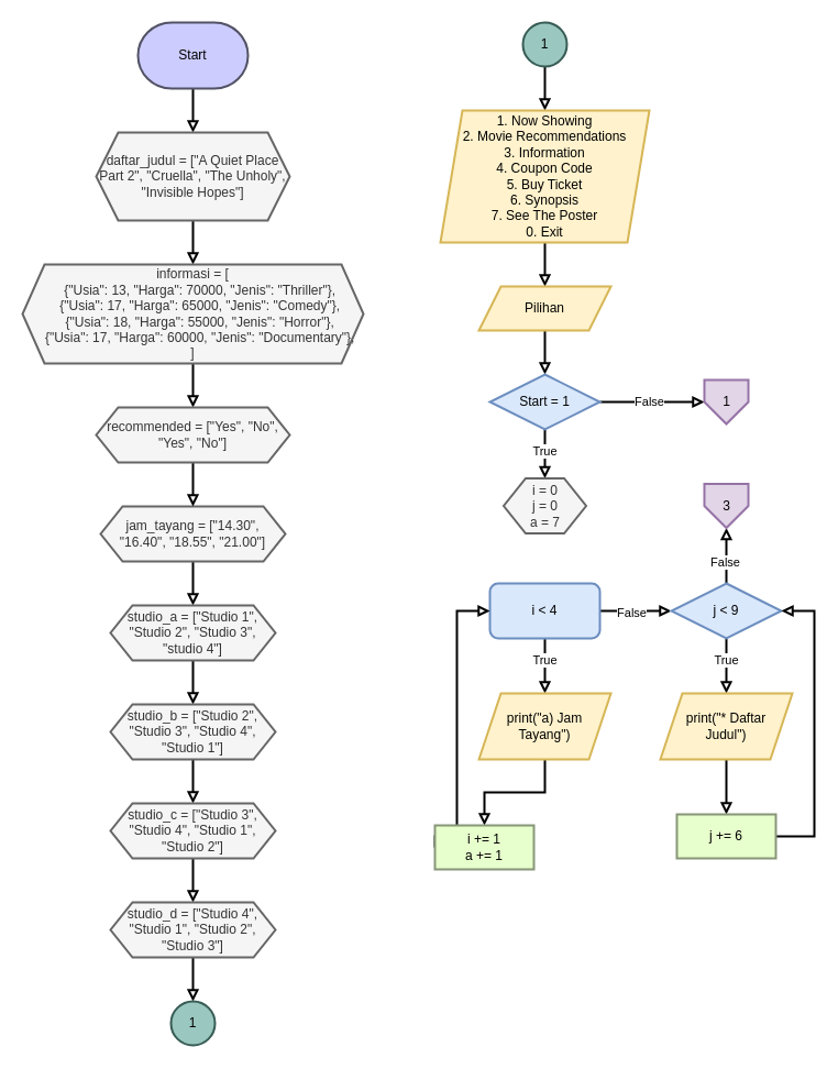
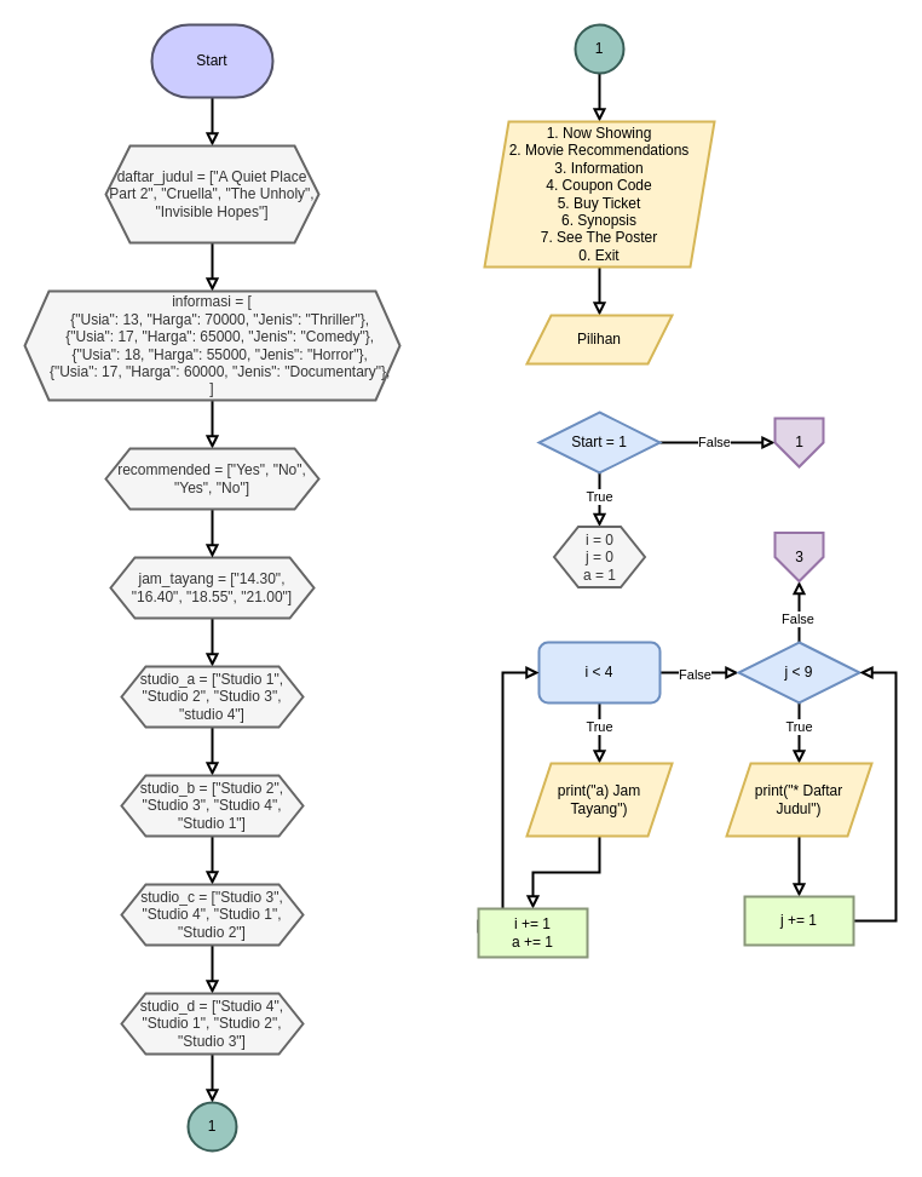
- <mxCell id="25" value="" style="edgeStyle=orthogonalEdgeStyle;rounded=0;orthogonalLoop=1;jettySize=auto;html=1;endArrow=block;endFill=0;strokeWidth=2;" parent="1" source="26" target="29" edge="1"><mxGeometry relative="1" as="geometry" /></mxCell>
- <mxCell id="30" value="i = 0&lt;br&gt;j = 0&lt;br&gt;a = 7" style="shape=hexagon;perimeter=hexagonPerimeter2;whiteSpace=wrap;html=1;fixedSize=1;strokeWidth=2;fillColor=#f5f5f5;strokeColor=#666666;fontColor=#333333;" parent="1" vertex="1"><mxGeometry x="457.5" y="434.5" width="75" height="50" as="geometry" /></mxCell>
+ <mxCell id="30" value="i = 0&lt;br&gt;j = 0&lt;br&gt;a = 1" style="shape=hexagon;perimeter=hexagonPerimeter2;whiteSpace=wrap;html=1;fixedSize=1;strokeWidth=2;fillColor=#f5f5f5;strokeColor=#666666;fontColor=#333333;" parent="1" vertex="1"><mxGeometry x="457.5" y="434.5" width="75" height="50" as="geometry" /></mxCell>
- <mxCell id="46" value="j += 6" style="rounded=0;whiteSpace=wrap;html=1;strokeWidth=2;fillColor=#E6FFCC;strokeColor=#889678;" parent="1" vertex="1"><mxGeometry x="615" y="740" width="90" height="40" as="geometry" /></mxCell>
+ <mxCell id="46" value="j += 1" style="rounded=0;whiteSpace=wrap;html=1;strokeWidth=2;fillColor=#E6FFCC;strokeColor=#889678;" parent="1" vertex="1"><mxGeometry x="615" y="740" width="90" height="40" as="geometry" /></mxCell>
